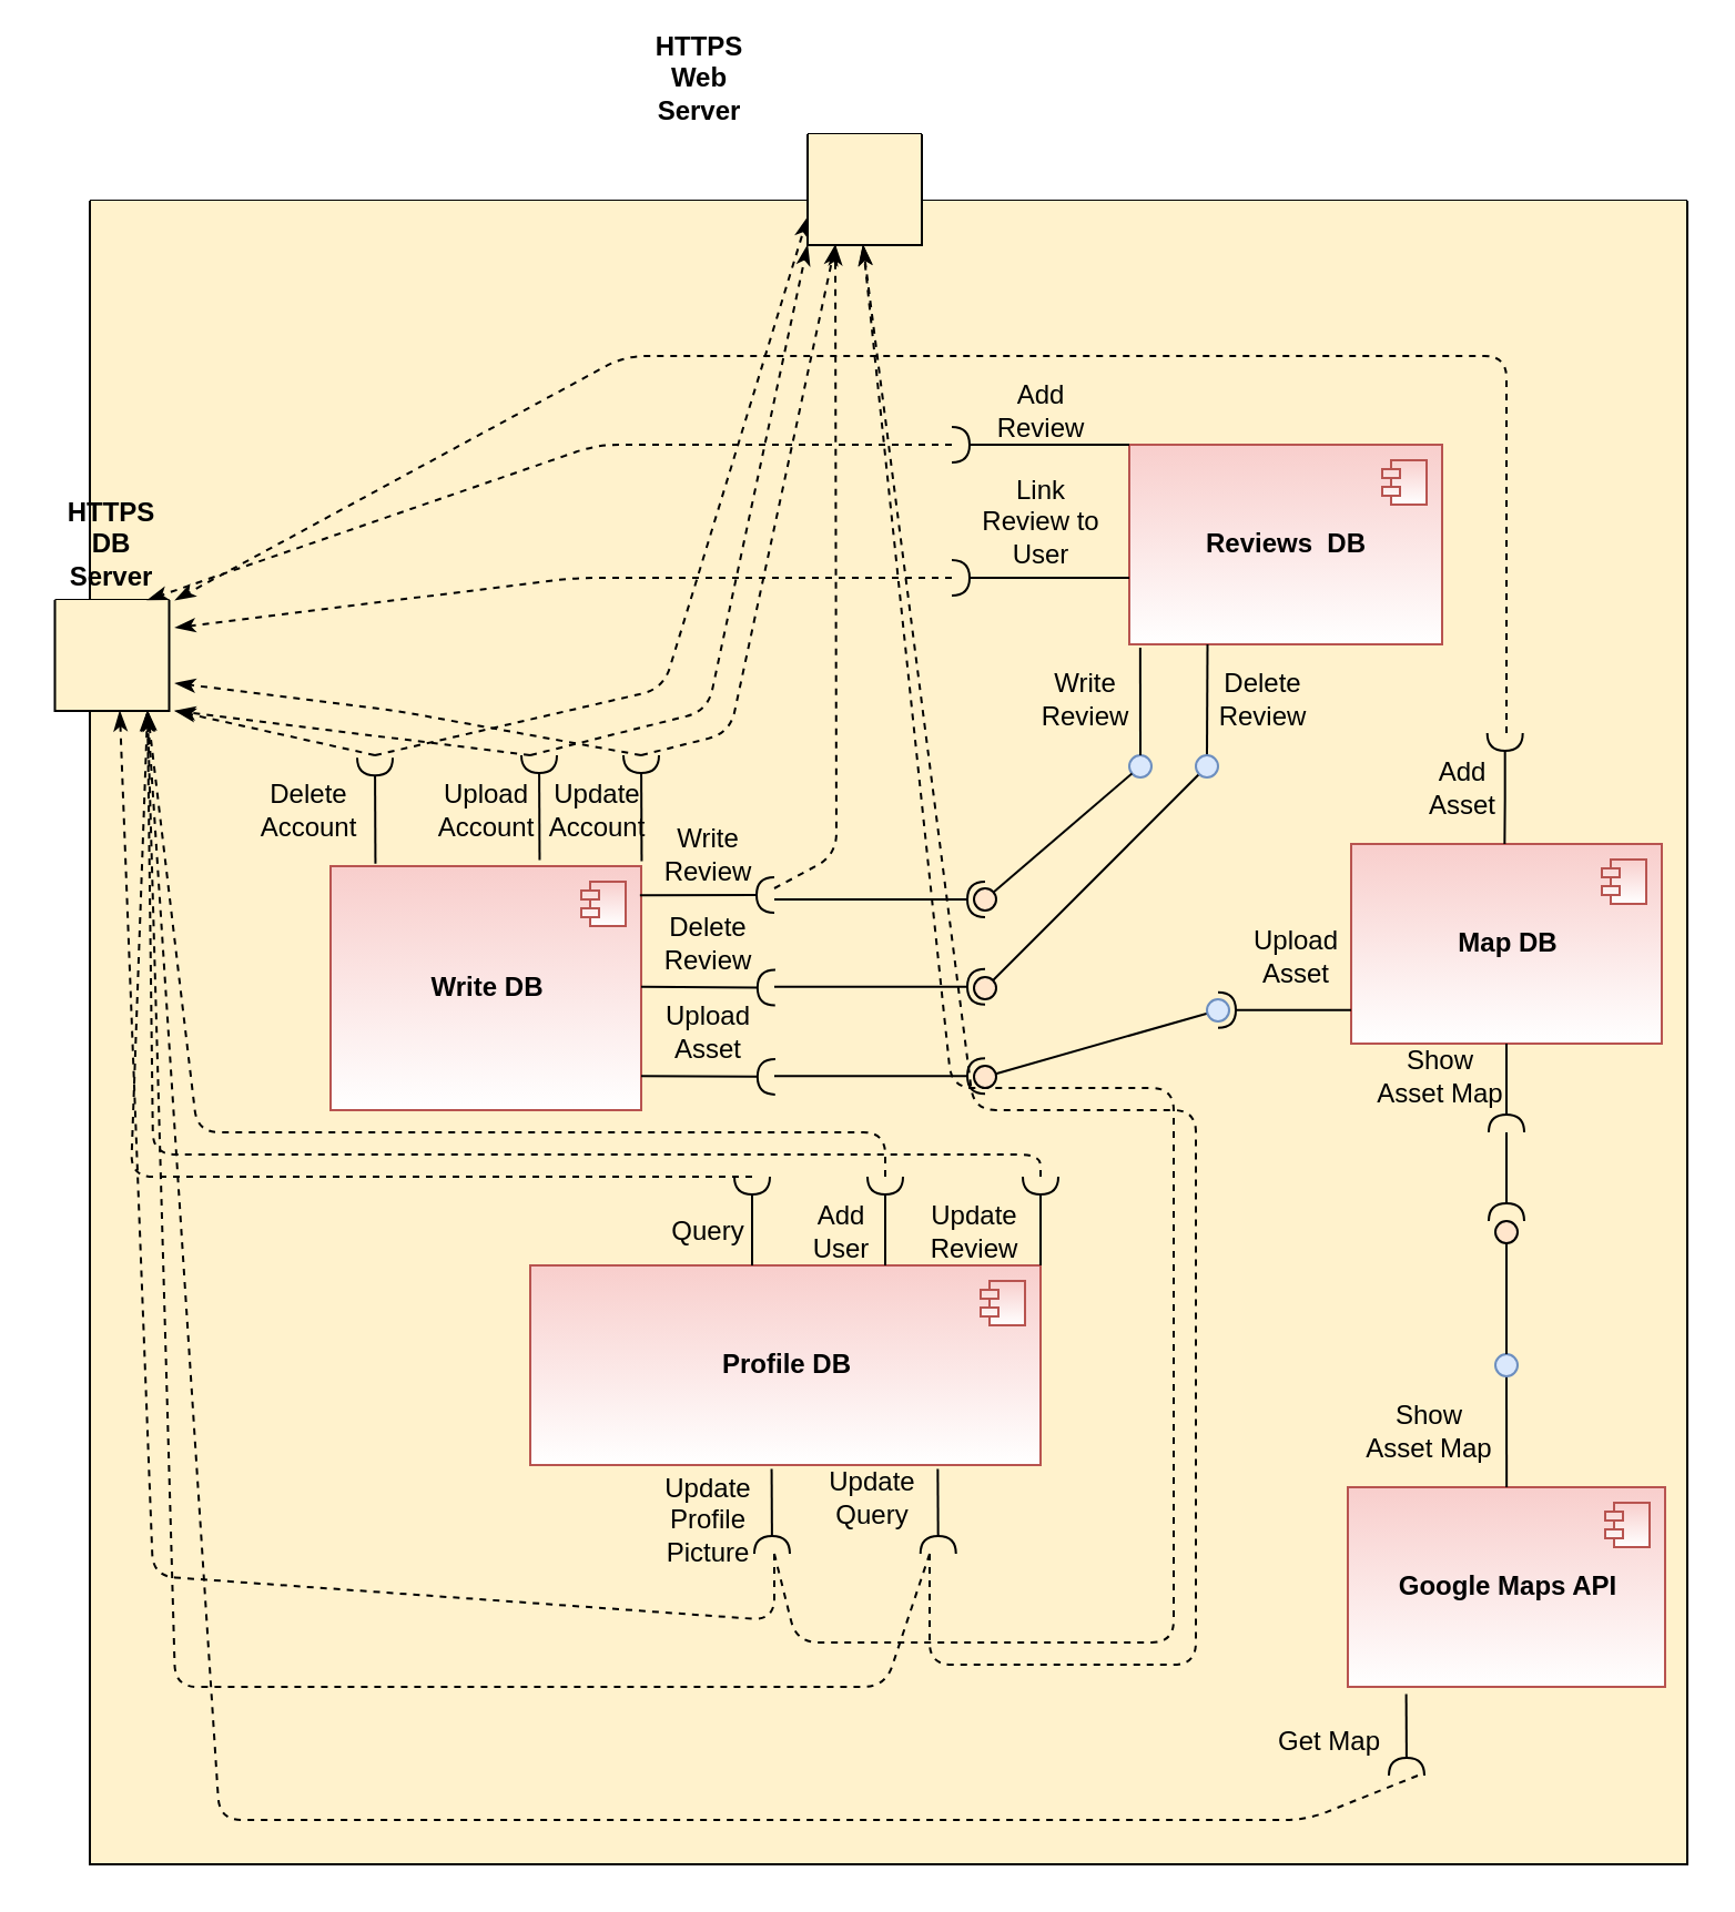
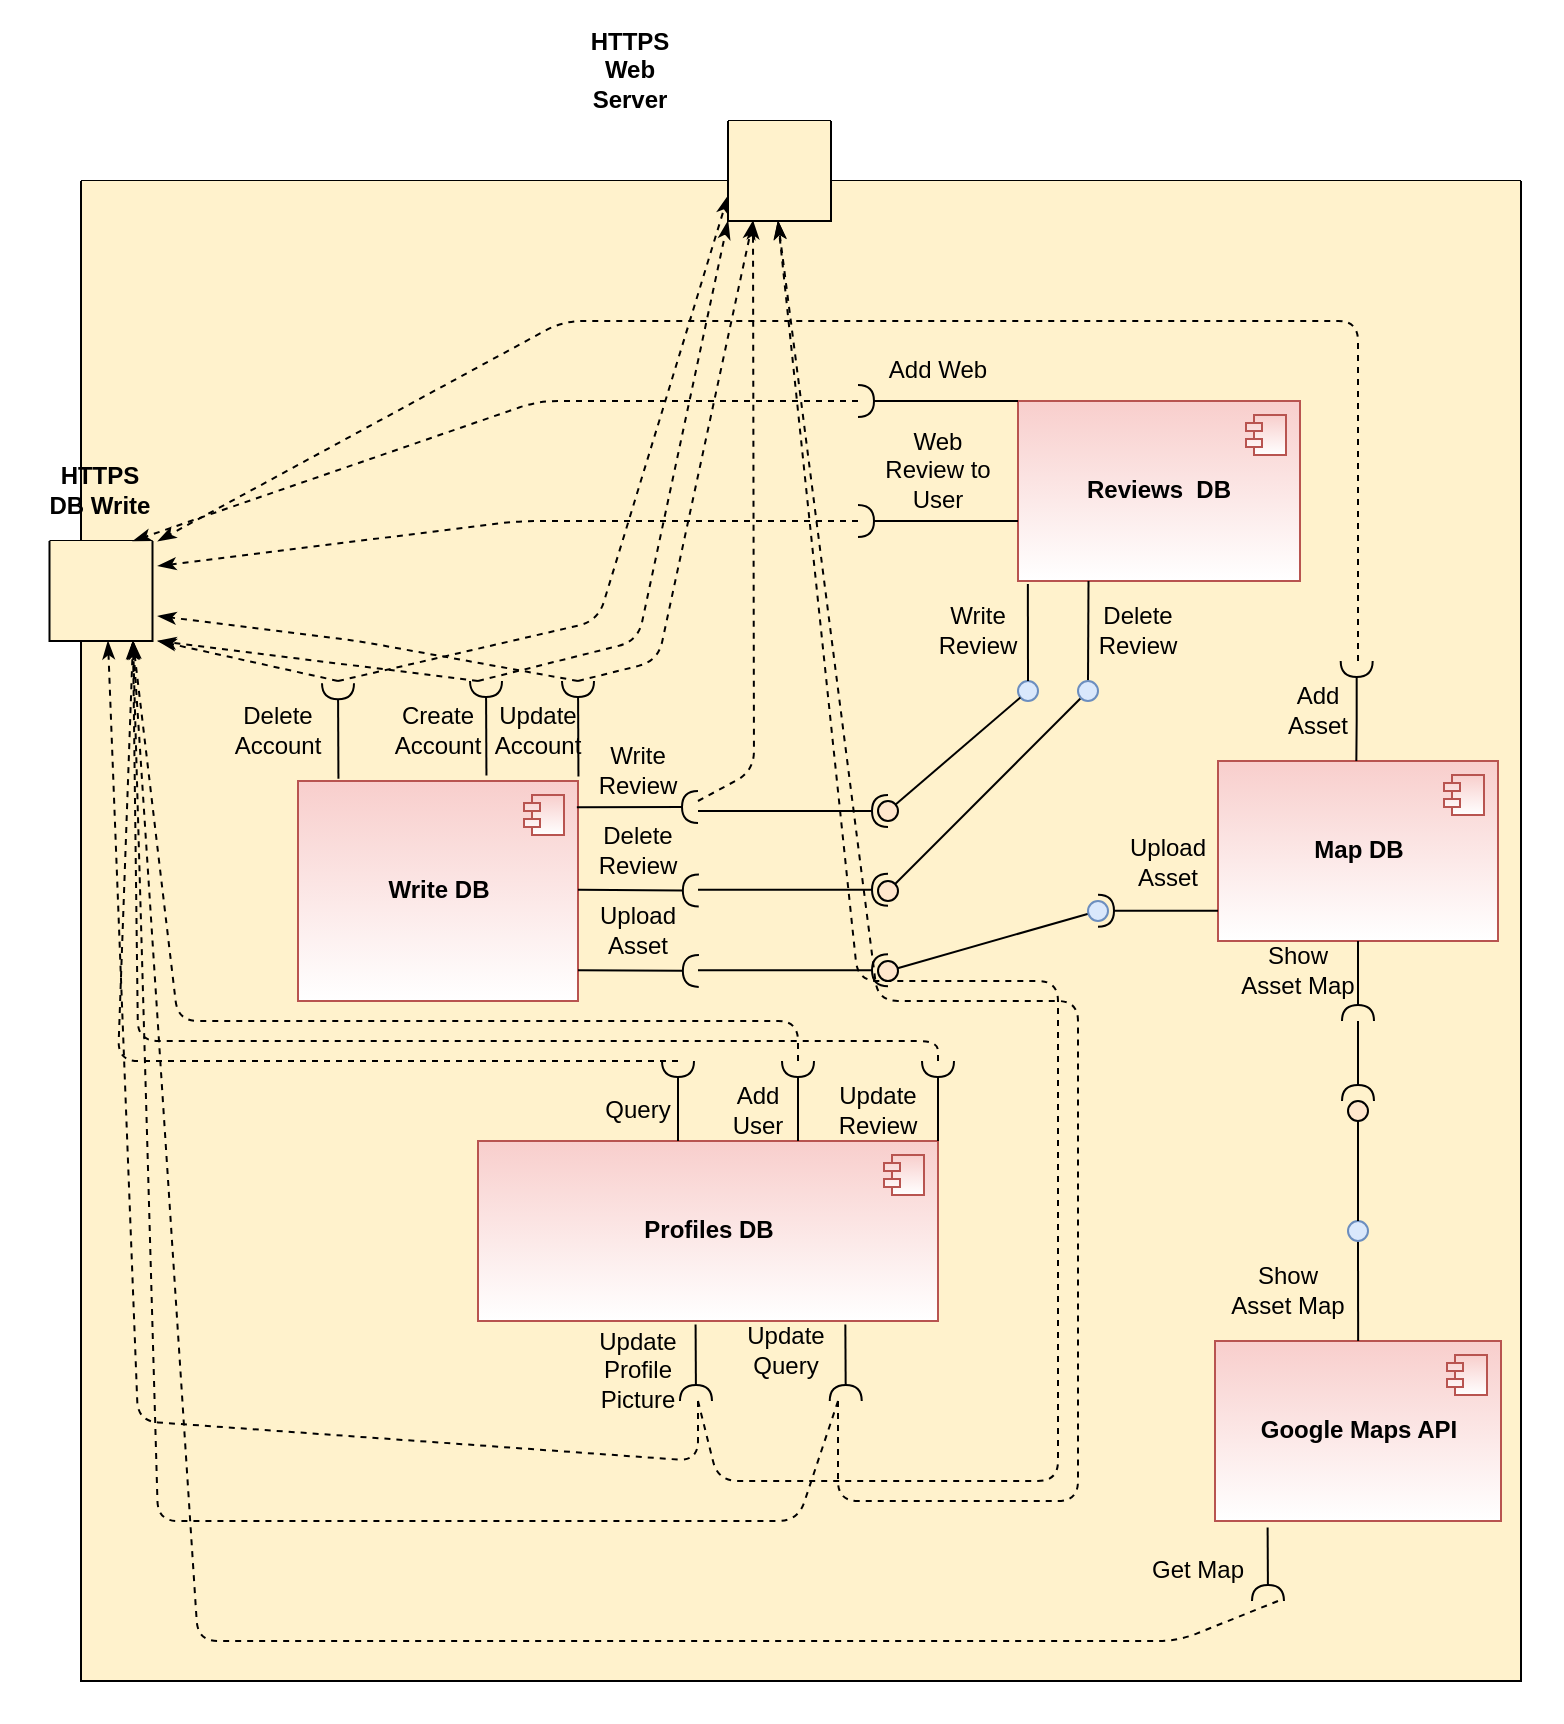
- <mxCell id="18" value="Add Review" style="text;html=1;strokeColor=none;fillColor=none;align=center;verticalAlign=middle;whiteSpace=wrap;rounded=0;" vertex="1" parent="1"><mxGeometry x="438.5" y="170" width="60" height="30" as="geometry" /></mxCell>
+ <mxCell id="18" value="Add Web" style="text;html=1;strokeColor=none;fillColor=none;align=center;verticalAlign=middle;whiteSpace=wrap;rounded=0;" vertex="1" parent="1"><mxGeometry x="438.5" y="170" width="60" height="30" as="geometry" /></mxCell>
- <mxCell id="20" value="Link Review to User" style="text;html=1;strokeColor=none;fillColor=none;align=center;verticalAlign=middle;whiteSpace=wrap;rounded=0;" vertex="1" parent="1"><mxGeometry x="438.5" y="220" width="60" height="30" as="geometry" /></mxCell>
+ <mxCell id="20" value="Web Review to User" style="text;html=1;strokeColor=none;fillColor=none;align=center;verticalAlign=middle;whiteSpace=wrap;rounded=0;" vertex="1" parent="1"><mxGeometry x="438.5" y="220" width="60" height="30" as="geometry" /></mxCell>
- <mxCell id="6" value="HTTPS&lt;br&gt;DB Server" style="text;html=1;strokeColor=none;fillColor=none;align=center;verticalAlign=middle;whiteSpace=wrap;rounded=0;fontStyle=1" vertex="1" parent="1"><mxGeometry x="20" y="230" width="60" height="30" as="geometry" /></mxCell>
+ <mxCell id="6" value="HTTPS&lt;br&gt;DB Write" style="text;html=1;strokeColor=none;fillColor=none;align=center;verticalAlign=middle;whiteSpace=wrap;rounded=0;fontStyle=1" vertex="1" parent="1"><mxGeometry x="20" y="230" width="60" height="30" as="geometry" /></mxCell>
- <mxCell id="58" value="Upload Account" style="text;html=1;strokeColor=none;fillColor=none;align=center;verticalAlign=middle;whiteSpace=wrap;rounded=0;" vertex="1" parent="1"><mxGeometry x="188.5" y="350" width="60" height="30" as="geometry" /></mxCell>
+ <mxCell id="58" value="Create Account" style="text;html=1;strokeColor=none;fillColor=none;align=center;verticalAlign=middle;whiteSpace=wrap;rounded=0;" vertex="1" parent="1"><mxGeometry x="188.5" y="350" width="60" height="30" as="geometry" /></mxCell>
- <mxCell id="12" value="Profile DB" style="html=1;dropTarget=0;strokeWidth=1;fillColor=#f8cecc;strokeColor=#b85450;gradientColor=#ffffff;fontStyle=1" vertex="1" parent="1"><mxGeometry x="238.5" y="570" width="230" height="90" as="geometry" /></mxCell>
+ <mxCell id="12" value="Profiles DB" style="html=1;dropTarget=0;strokeWidth=1;fillColor=#f8cecc;strokeColor=#b85450;gradientColor=#ffffff;fontStyle=1" vertex="1" parent="1"><mxGeometry x="238.5" y="570" width="230" height="90" as="geometry" /></mxCell>
